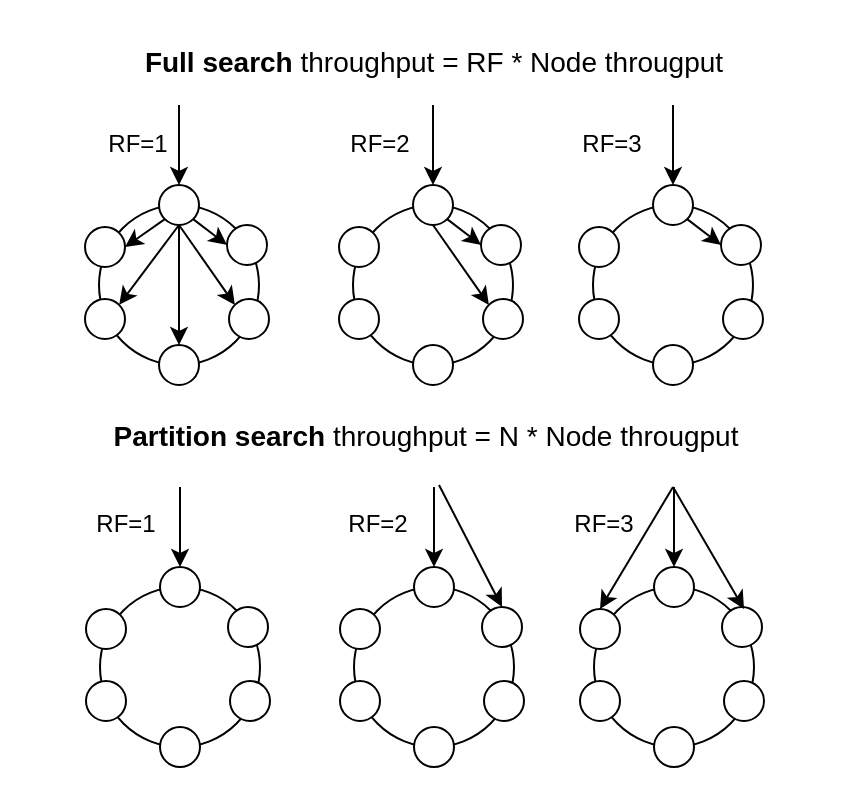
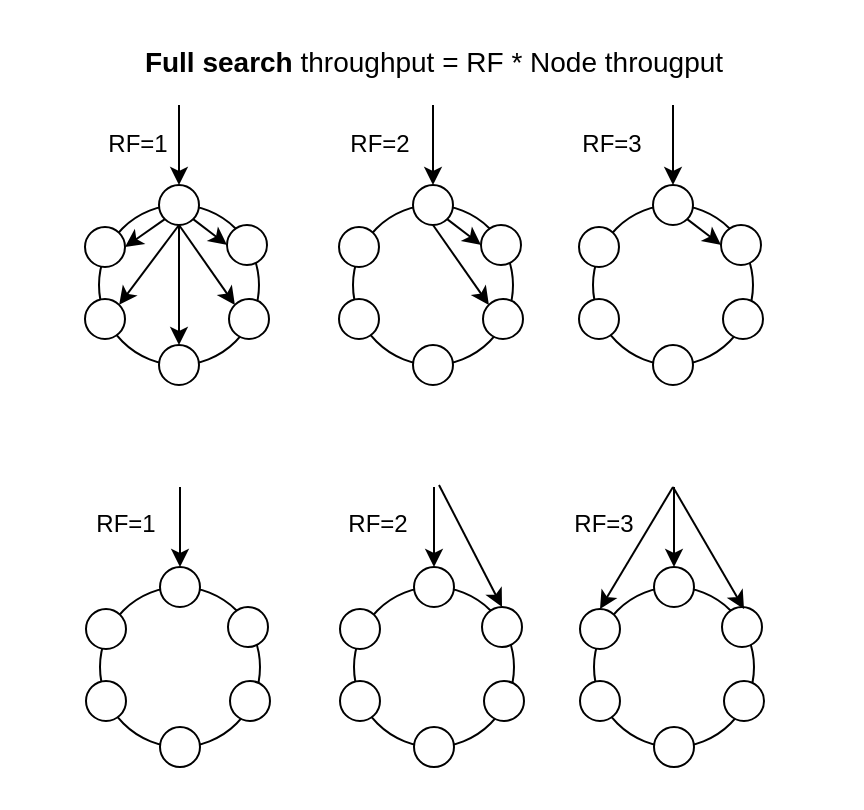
- <mxCell id="68" value="&lt;b style=&quot;font-size: 14px&quot;&gt;Partition search&lt;/b&gt; throughput = N * Node througput" style="text;html=1;strokeColor=none;fillColor=none;align=center;verticalAlign=middle;whiteSpace=wrap;rounded=0;strokeWidth=2;fontSize=14;" vertex="1" parent="1"><mxGeometry x="20" y="208" width="386" height="20" as="geometry" /></mxCell>
